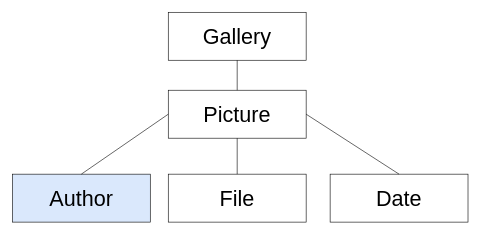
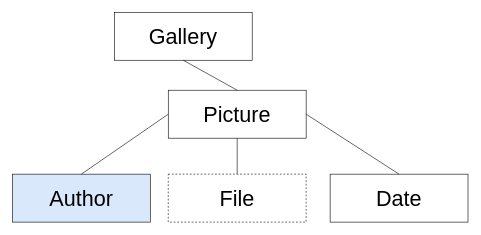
- <mxCell id="2" value="&lt;font style=&quot;font-size: 36px&quot;&gt;Gallery&lt;/font&gt;" style="rounded=0;whiteSpace=wrap;html=1;" vertex="1" parent="1"><mxGeometry x="280" y="20" width="230" height="80" as="geometry" /></mxCell>
+ <mxCell id="2" value="&lt;font style=&quot;font-size: 36px&quot;&gt;Gallery&lt;/font&gt;" style="rounded=0;whiteSpace=wrap;html=1;" vertex="1" parent="1"><mxGeometry x="190" y="20" width="230" height="80" as="geometry" /></mxCell>
- <mxCell id="4" value="&lt;font style=&quot;font-size: 36px&quot;&gt;File&lt;/font&gt;" style="rounded=0;whiteSpace=wrap;html=1;" vertex="1" parent="1"><mxGeometry x="280" y="290" width="230" height="80" as="geometry" /></mxCell>
+ <mxCell id="4" value="&lt;font style=&quot;font-size: 36px&quot;&gt;File&lt;/font&gt;" style="rounded=0;whiteSpace=wrap;html=1;dashed=1;" vertex="1" parent="1"><mxGeometry x="280" y="290" width="230" height="80" as="geometry" /></mxCell>
